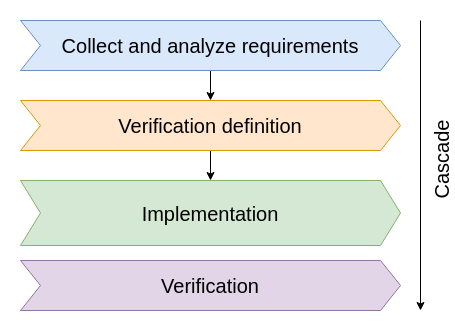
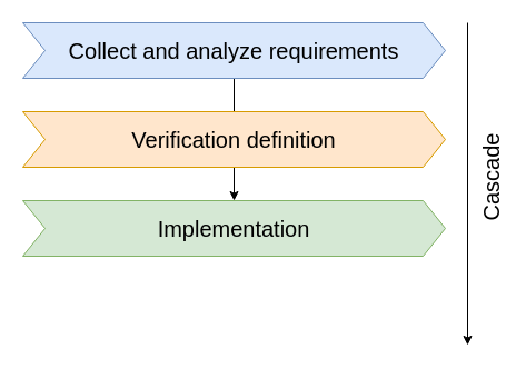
- <mxCell id="2" style="edgeStyle=orthogonalEdgeStyle;rounded=0;orthogonalLoop=1;jettySize=auto;html=1;entryX=0.5;entryY=0;entryDx=0;entryDy=0;fontSize=20;" edge="1" parent="1" source="3" target="5"><mxGeometry relative="1" as="geometry" /></mxCell>
+ <mxCell id="2" style="edgeStyle=orthogonalEdgeStyle;rounded=0;orthogonalLoop=1;jettySize=auto;html=1;entryX=0.5;entryY=0;entryDx=0;entryDy=0;fontSize=20;endArrow=none;" edge="1" parent="1" source="3" target="5"><mxGeometry relative="1" as="geometry" /></mxCell>
- <mxCell id="6" value="Implementation" style="shape=step;perimeter=stepPerimeter;whiteSpace=wrap;html=1;fixedSize=1;fontSize=20;fillColor=#d5e8d4;strokeColor=#82b366;" vertex="1" parent="1"><mxGeometry x="20" y="180" width="380" height="65" as="geometry" /></mxCell>
+ <mxCell id="6" value="Implementation" style="shape=step;perimeter=stepPerimeter;whiteSpace=wrap;html=1;fixedSize=1;fontSize=20;fillColor=#d5e8d4;strokeColor=#82b366;" vertex="1" parent="1"><mxGeometry x="20" y="180" width="380" height="50" as="geometry" /></mxCell>
- <mxCell id="7" value="Verification" style="shape=step;perimeter=stepPerimeter;whiteSpace=wrap;html=1;fixedSize=1;fontSize=20;fillColor=#e1d5e7;strokeColor=#9673a6;" vertex="1" parent="1"><mxGeometry x="20" y="260" width="380" height="50" as="geometry" /></mxCell>
